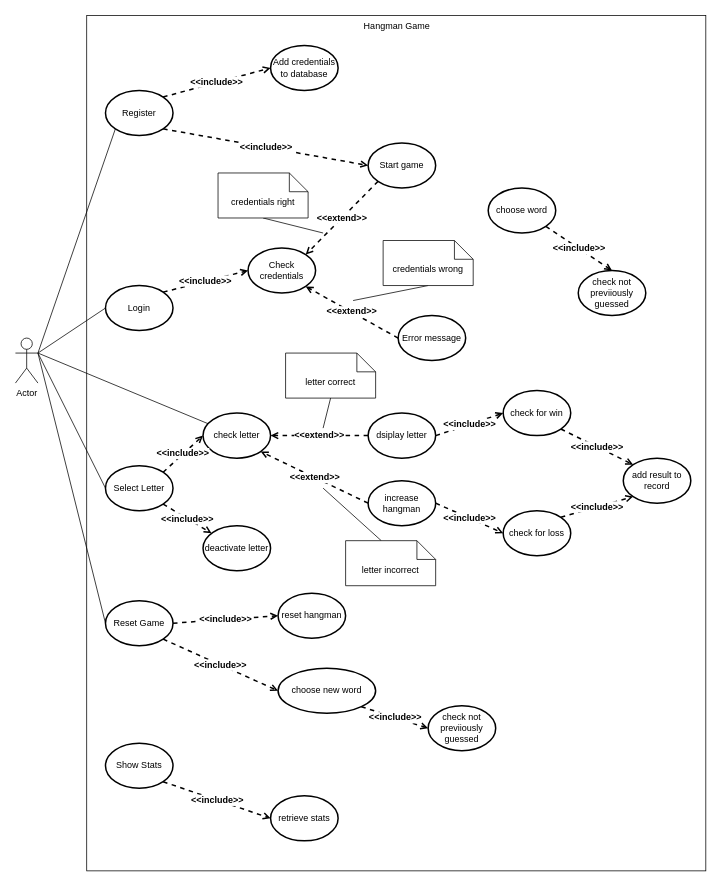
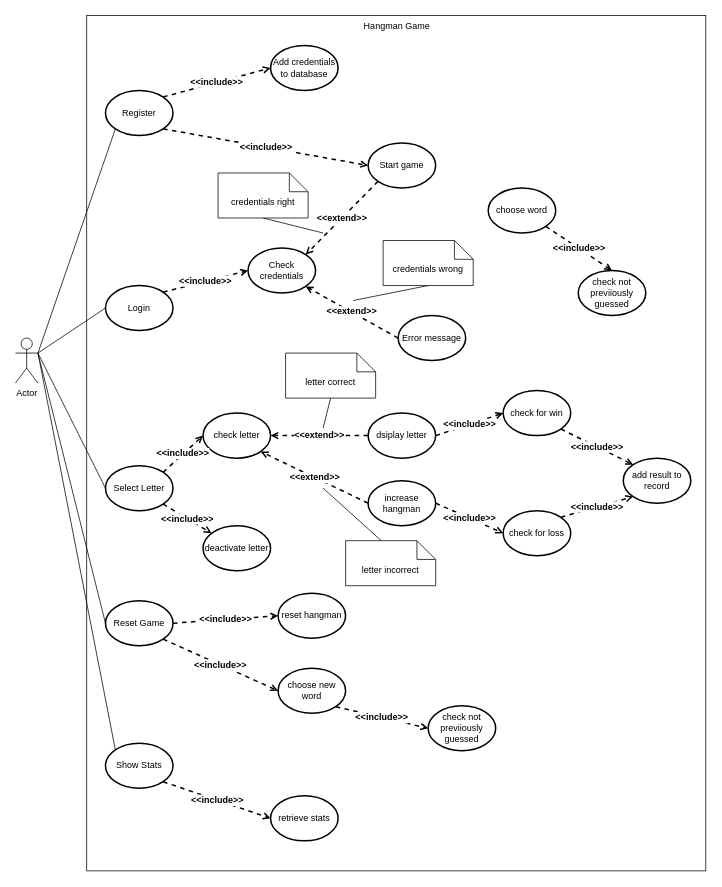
- <mxCell id="10" style="edgeStyle=none;rounded=0;orthogonalLoop=1;jettySize=auto;html=1;exitX=1;exitY=0.333;exitDx=0;exitDy=0;exitPerimeter=0;endArrow=none;endFill=0;" parent="1" source="11" target="13" edge="1"><mxGeometry relative="1" as="geometry" /></mxCell>
+ <mxCell id="10" style="edgeStyle=none;rounded=0;orthogonalLoop=1;jettySize=auto;html=1;exitX=1;exitY=0.333;exitDx=0;exitDy=0;exitPerimeter=0;entryX=0;entryY=0;entryDx=0;entryDy=0;endArrow=none;endFill=0;" parent="1" source="11" target="54" edge="1"><mxGeometry relative="1" as="geometry" /></mxCell>
- <mxCell id="29" value="choose new word" style="ellipse;whiteSpace=wrap;html=1;verticalAlign=middle;strokeWidth=2;" parent="1" vertex="1"><mxGeometry x="370" y="890" width="130" height="60" as="geometry" /></mxCell>
+ <mxCell id="29" value="choose new word" style="ellipse;whiteSpace=wrap;html=1;verticalAlign=middle;strokeWidth=2;" parent="1" vertex="1"><mxGeometry x="370" y="890" width="90" height="60" as="geometry" /></mxCell>
